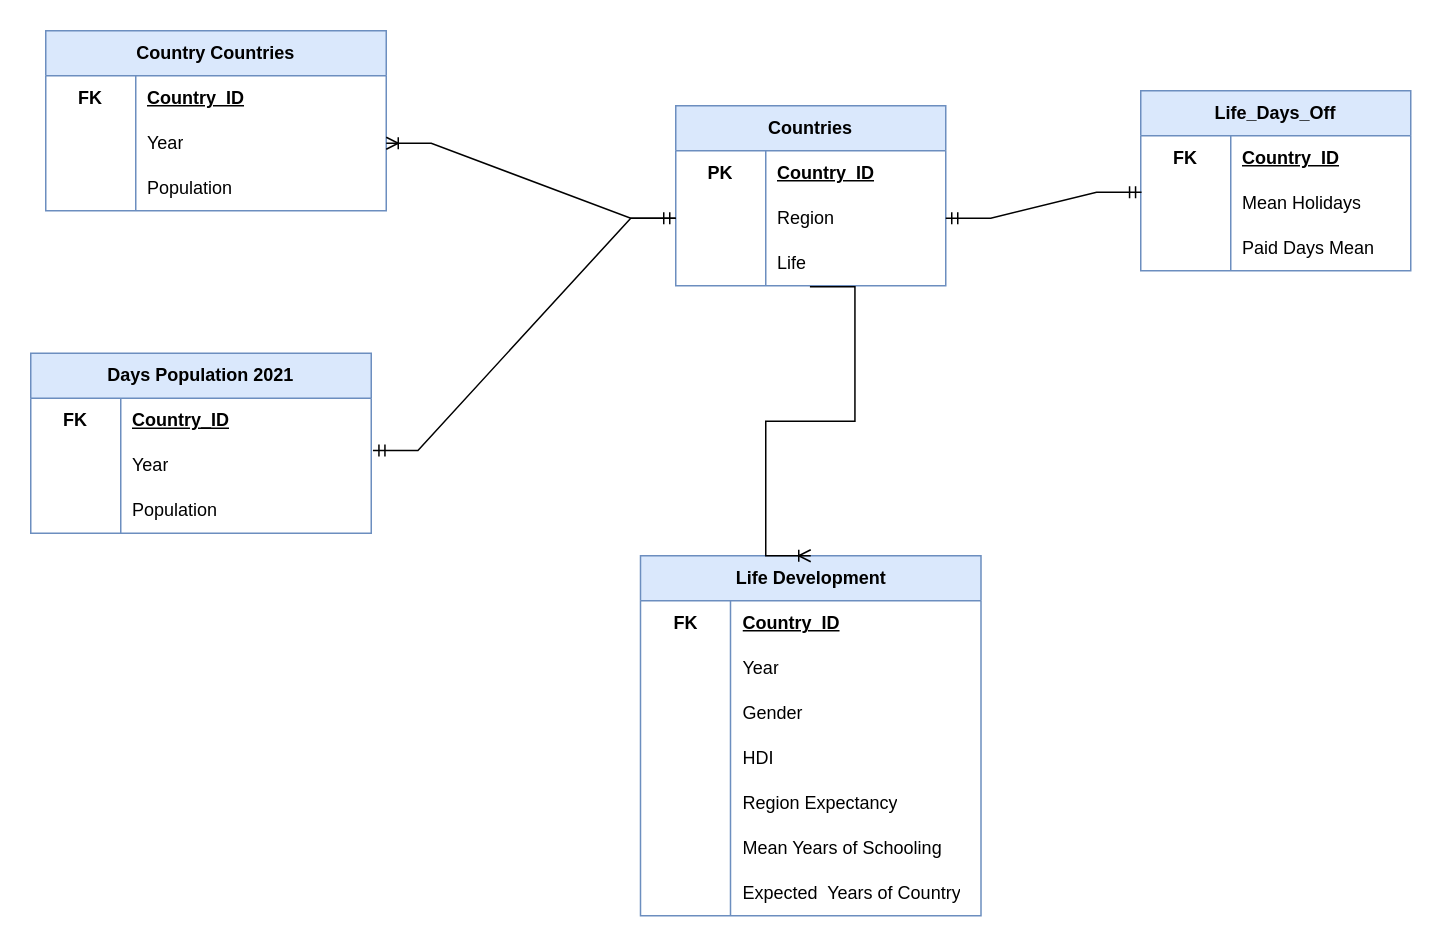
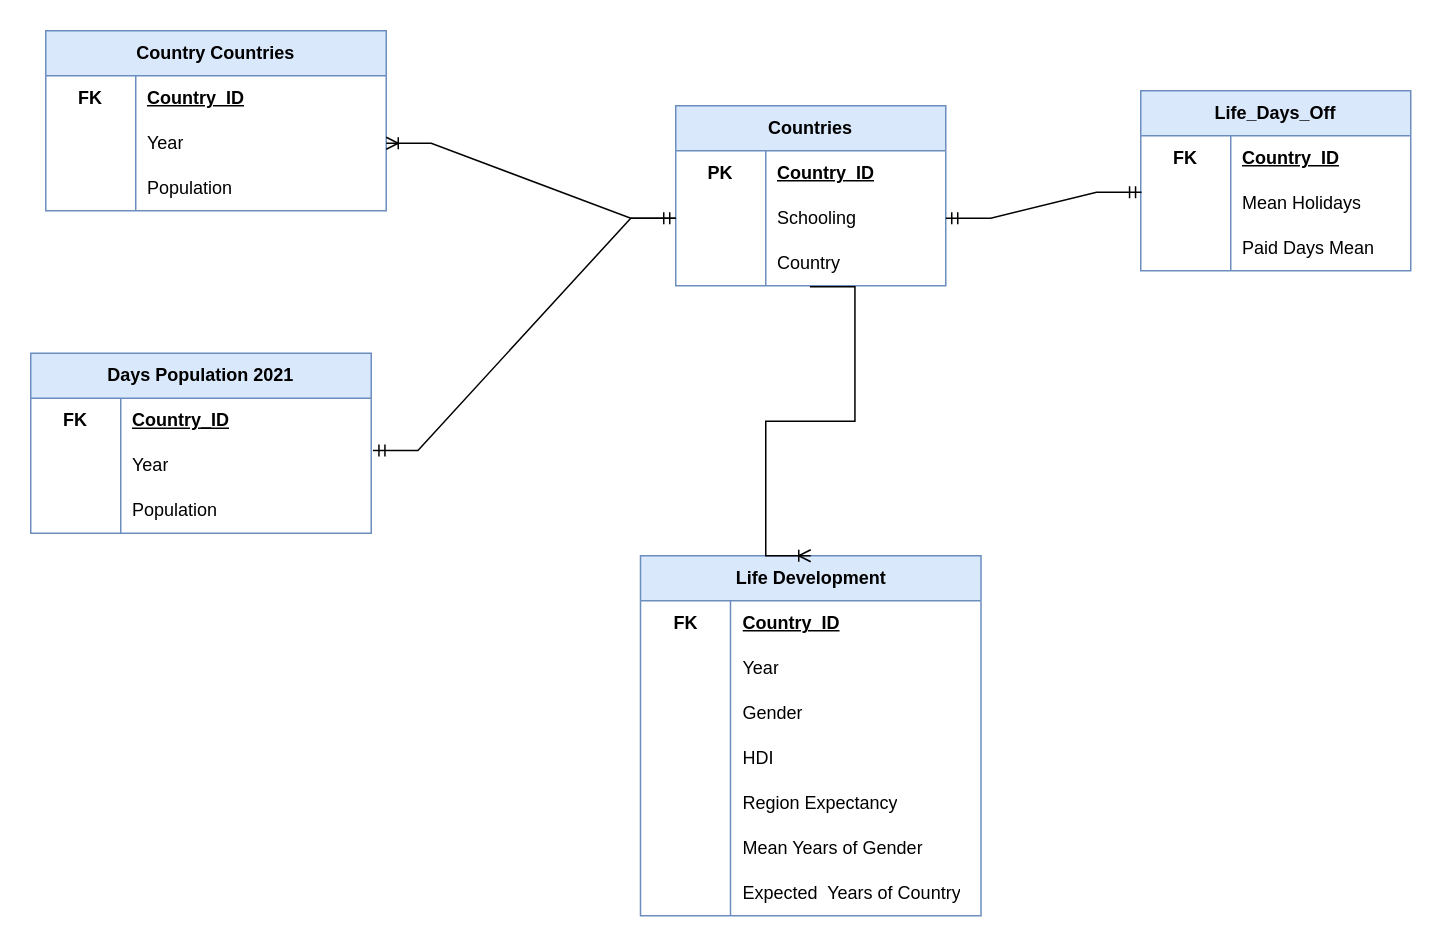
- <mxCell id="8" value="Region" style="shape=partialRectangle;connectable=0;fillColor=none;top=0;left=0;bottom=0;right=0;align=left;spacingLeft=6;overflow=hidden;html=1;whiteSpace=wrap;" vertex="1" parent="6"><mxGeometry x="60" width="120" height="30" as="geometry"><mxRectangle width="120" height="30" as="alternateBounds" /></mxGeometry></mxCell>
+ <mxCell id="8" value="Schooling" style="shape=partialRectangle;connectable=0;fillColor=none;top=0;left=0;bottom=0;right=0;align=left;spacingLeft=6;overflow=hidden;html=1;whiteSpace=wrap;" vertex="1" parent="6"><mxGeometry x="60" width="120" height="30" as="geometry"><mxRectangle width="120" height="30" as="alternateBounds" /></mxGeometry></mxCell>
- <mxCell id="11" value="Life" style="shape=partialRectangle;connectable=0;fillColor=none;top=0;left=0;bottom=0;right=0;align=left;spacingLeft=6;overflow=hidden;html=1;whiteSpace=wrap;" vertex="1" parent="9"><mxGeometry x="60" width="120" height="30" as="geometry"><mxRectangle width="120" height="30" as="alternateBounds" /></mxGeometry></mxCell>
+ <mxCell id="11" value="Country" style="shape=partialRectangle;connectable=0;fillColor=none;top=0;left=0;bottom=0;right=0;align=left;spacingLeft=6;overflow=hidden;html=1;whiteSpace=wrap;" vertex="1" parent="9"><mxGeometry x="60" width="120" height="30" as="geometry"><mxRectangle width="120" height="30" as="alternateBounds" /></mxGeometry></mxCell>
- <mxCell id="40" value="Mean Years of Schooling" style="shape=partialRectangle;connectable=0;fillColor=none;top=0;left=0;bottom=0;right=0;align=left;spacingLeft=6;overflow=hidden;html=1;whiteSpace=wrap;" vertex="1" parent="38"><mxGeometry x="60" width="167" height="30" as="geometry"><mxRectangle width="167" height="30" as="alternateBounds" /></mxGeometry></mxCell>
+ <mxCell id="40" value="Mean Years of Gender" style="shape=partialRectangle;connectable=0;fillColor=none;top=0;left=0;bottom=0;right=0;align=left;spacingLeft=6;overflow=hidden;html=1;whiteSpace=wrap;" vertex="1" parent="38"><mxGeometry x="60" width="167" height="30" as="geometry"><mxRectangle width="167" height="30" as="alternateBounds" /></mxGeometry></mxCell>
